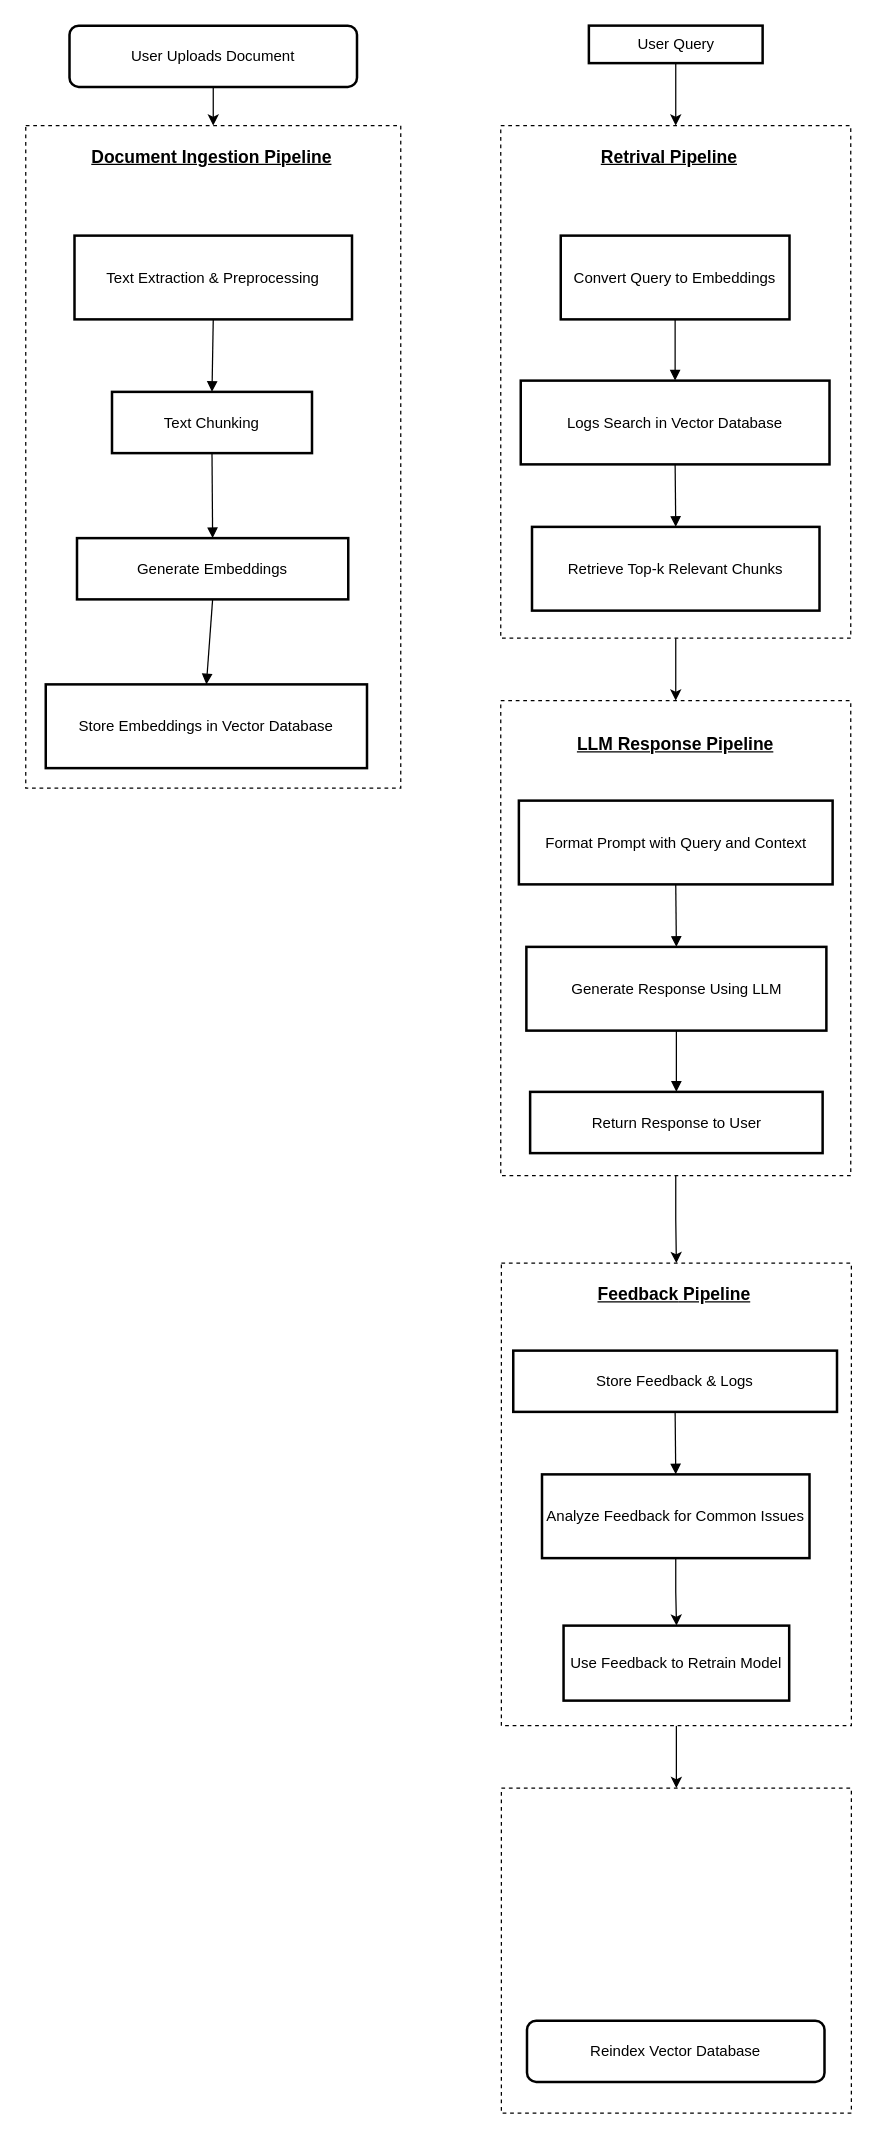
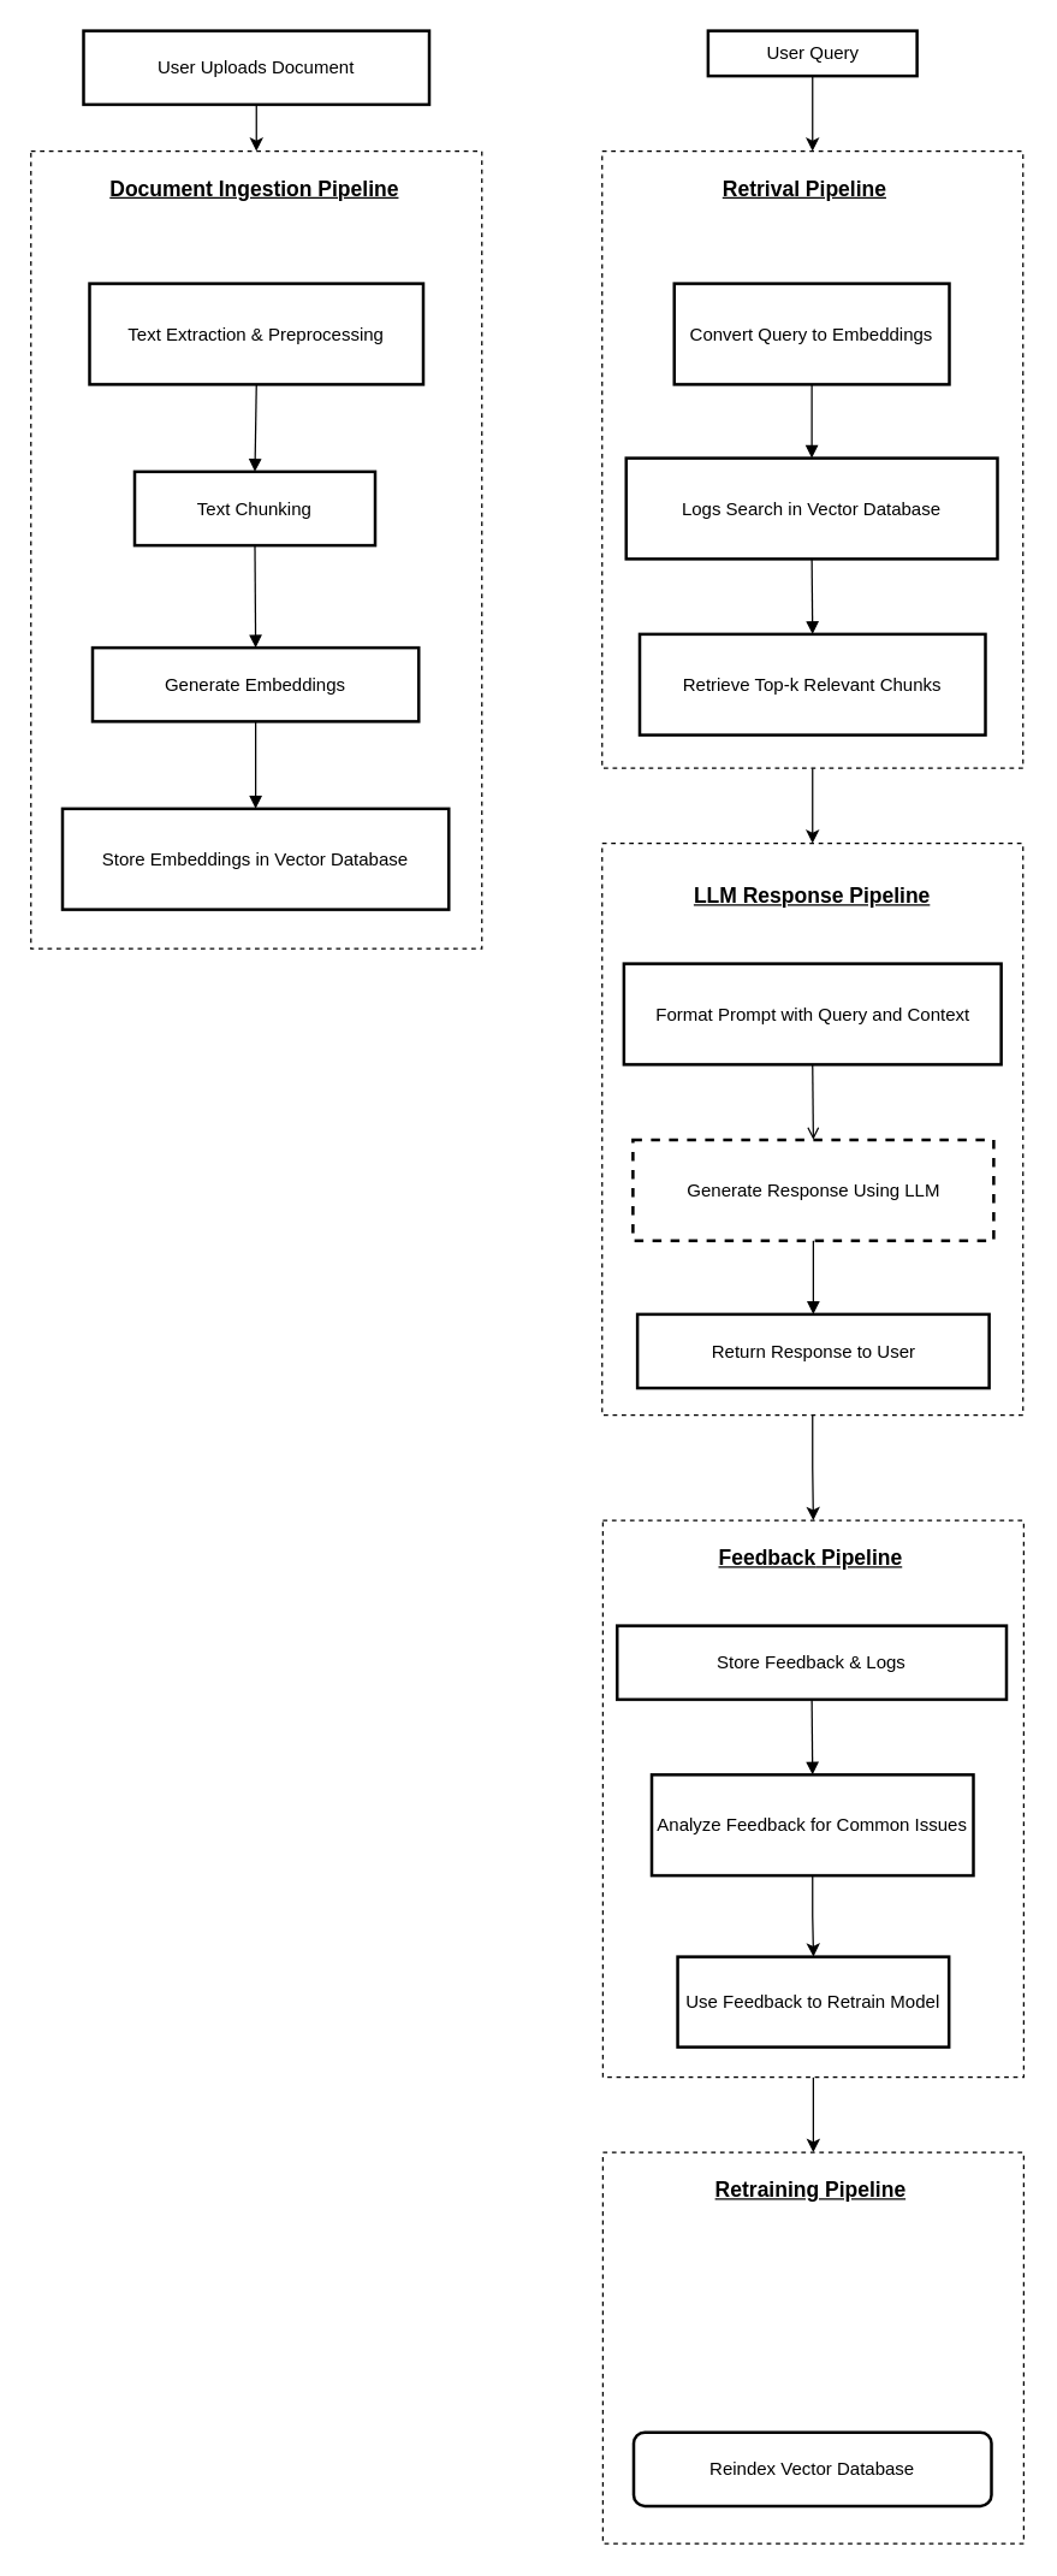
- <mxCell id="11" value="User Uploads Document" style="whiteSpace=wrap;strokeWidth=2;rounded=1;" vertex="1" parent="1"><mxGeometry x="55" y="20" width="230" height="49" as="geometry" /></mxCell>
+ <mxCell id="11" value="User Uploads Document" style="whiteSpace=wrap;strokeWidth=2;" vertex="1" parent="1"><mxGeometry x="55" y="20" width="230" height="49" as="geometry" /></mxCell>
- <mxCell id="15" value="Store Embeddings in Vector Database" style="whiteSpace=wrap;strokeWidth=2;" vertex="1" parent="1"><mxGeometry x="36" y="547" width="257" height="67" as="geometry" /></mxCell>
+ <mxCell id="15" value="Store Embeddings in Vector Database" style="whiteSpace=wrap;strokeWidth=2;" vertex="1" parent="1"><mxGeometry x="41" y="537" width="257" height="67" as="geometry" /></mxCell>
- <mxCell id="33" value="" style="curved=1;startArrow=none;endArrow=block;exitX=0.5;exitY=0.99;entryX=0.5;entryY=-0.01;rounded=0;" edge="1" parent="1" source="21" target="22"><mxGeometry relative="1" as="geometry"><Array as="points" /></mxGeometry></mxCell>
+ <mxCell id="33" value="" style="curved=1;startArrow=none;endArrow=open;exitX=0.5;exitY=0.99;entryX=0.5;entryY=-0.01;rounded=0;" edge="1" parent="1" source="21" target="22"><mxGeometry relative="1" as="geometry"><Array as="points" /></mxGeometry></mxCell>
- <mxCell id="22" value="Generate Response Using LLM" style="whiteSpace=wrap;strokeWidth=2;" vertex="1" parent="1"><mxGeometry x="420.5" y="757" width="240" height="67" as="geometry" /></mxCell>
+ <mxCell id="22" value="Generate Response Using LLM" style="whiteSpace=wrap;strokeWidth=2;dashed=1;" vertex="1" parent="1"><mxGeometry x="420.5" y="757" width="240" height="67" as="geometry" /></mxCell>
+ <mxCell id="41" value="&lt;font style=&quot;font-size: 14px;&quot;&gt;&lt;b style=&quot;background-color: initial;&quot;&gt;&lt;u&gt;Retraining Pipeline&lt;/u&gt;&lt;/b&gt;&lt;/font&gt;" style="text;html=1;align=center;verticalAlign=middle;whiteSpace=wrap;rounded=0;" vertex="1" parent="1"><mxGeometry x="448" y="1440" width="182" height="30" as="geometry" /></mxCell>
